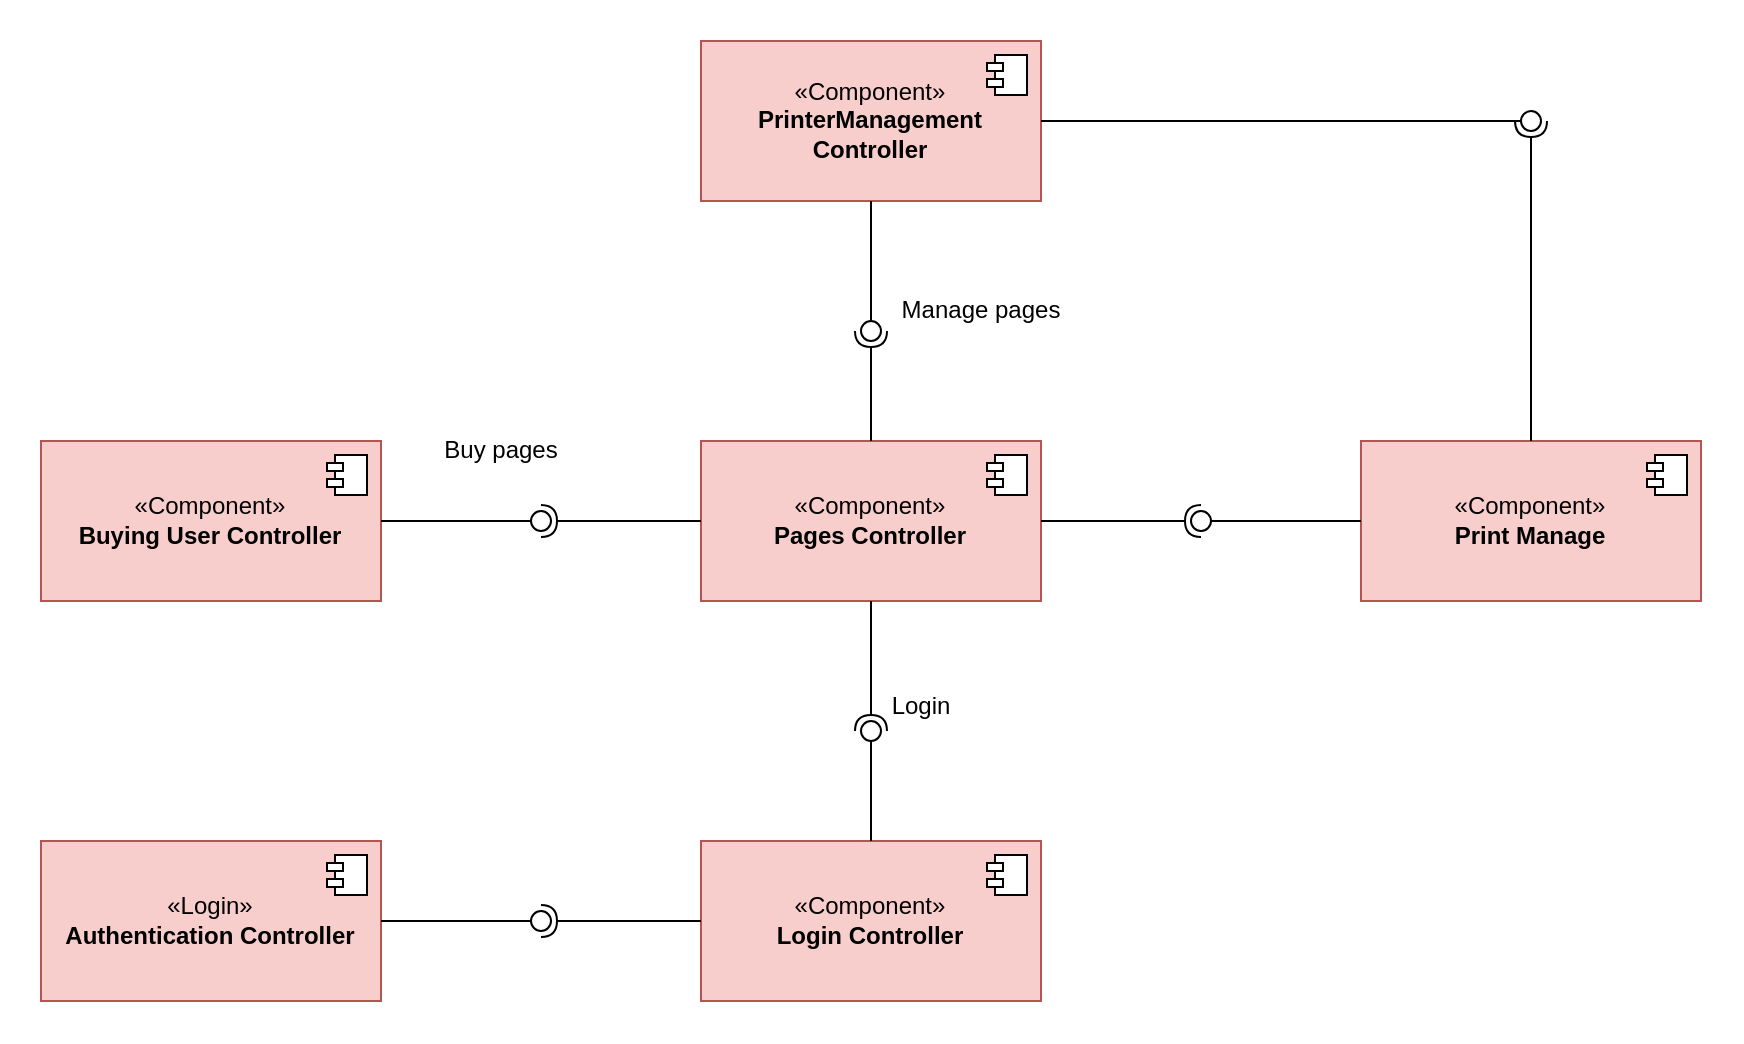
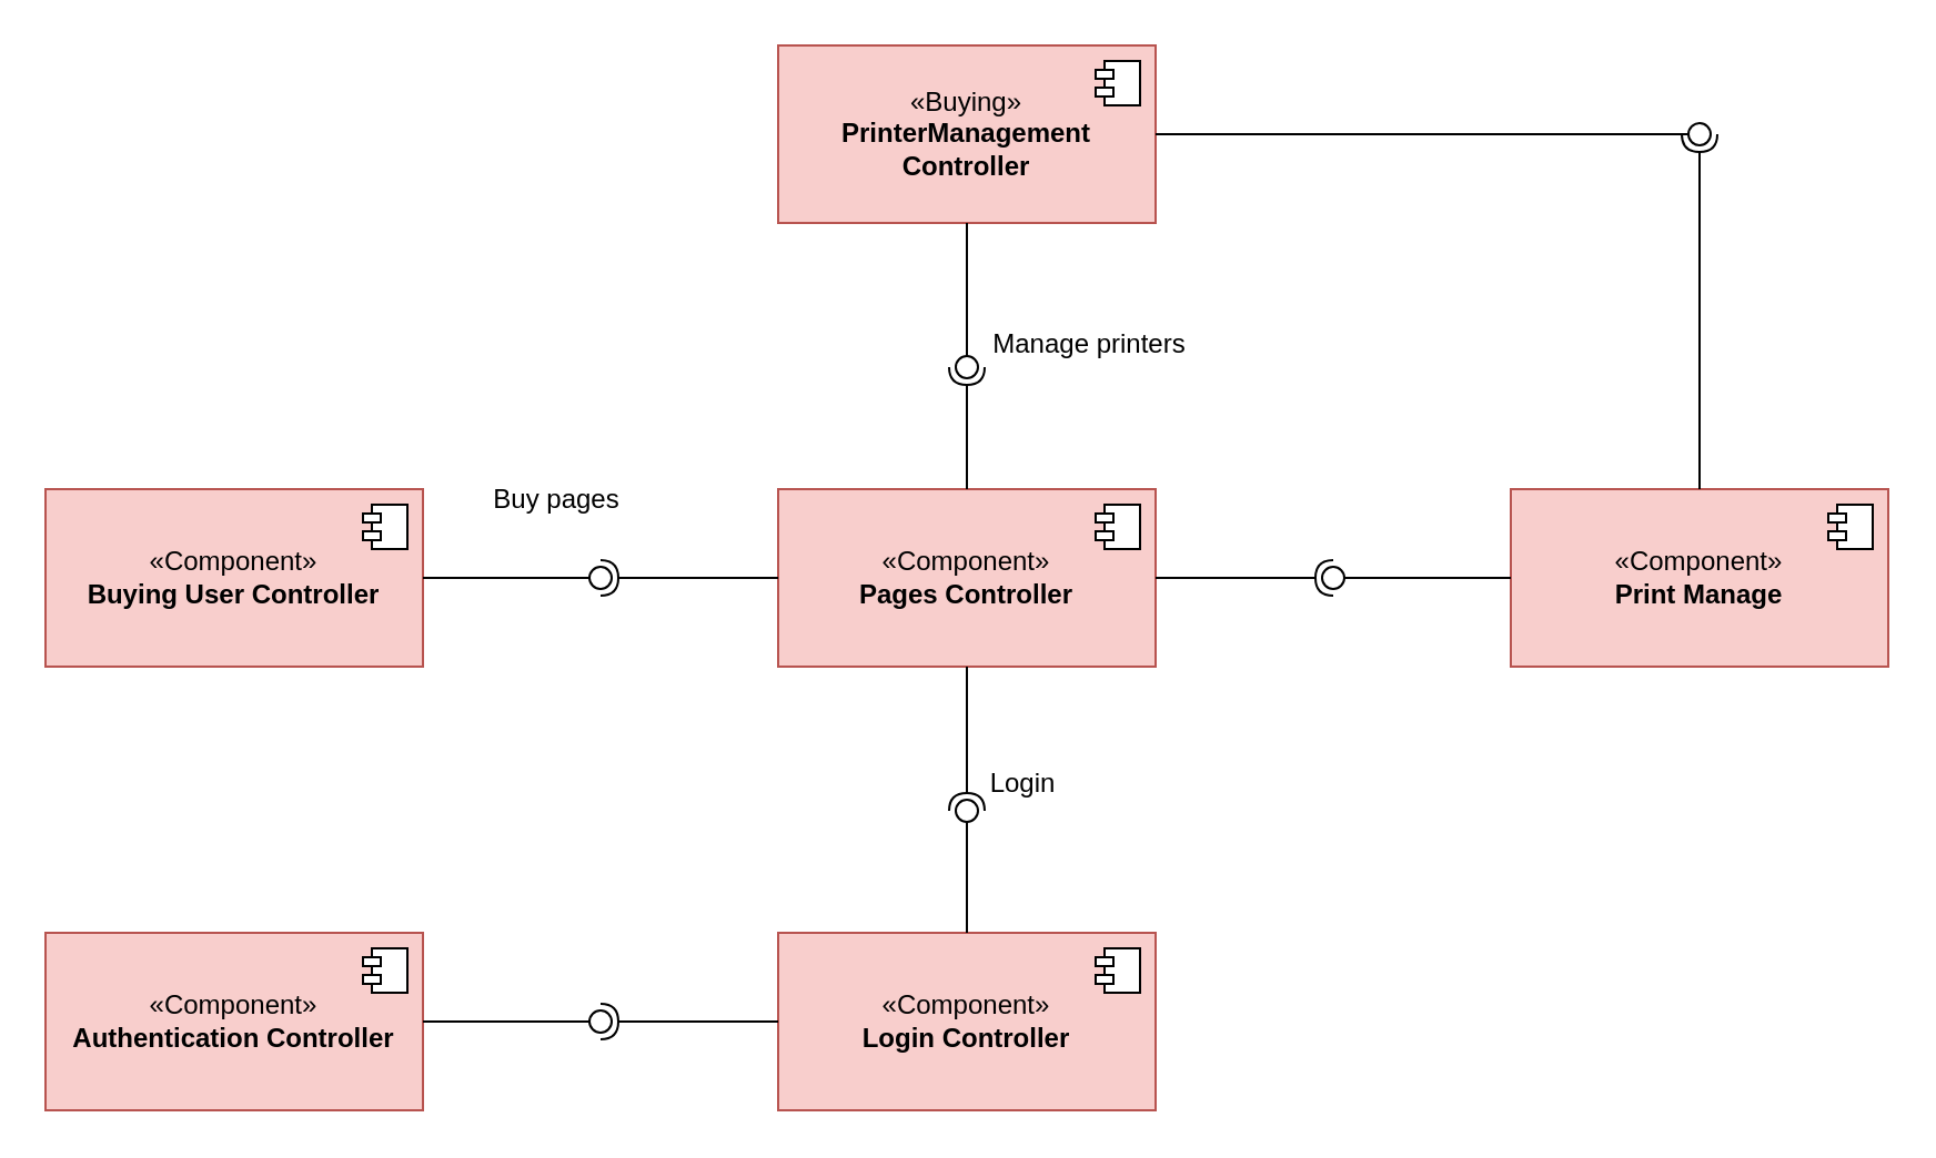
- <mxCell id="8" value="«Component»&lt;br&gt;&lt;b&gt;PrinterManagement Controller&lt;/b&gt;" style="html=1;dropTarget=0;whiteSpace=wrap;fillColor=#f8cecc;strokeColor=#b85450;" vertex="1" parent="1"><mxGeometry x="350" y="20" width="170" height="80" as="geometry" /></mxCell>
+ <mxCell id="8" value="«Buying»&lt;br&gt;&lt;b&gt;PrinterManagement Controller&lt;/b&gt;" style="html=1;dropTarget=0;whiteSpace=wrap;fillColor=#f8cecc;strokeColor=#b85450;" vertex="1" parent="1"><mxGeometry x="350" y="20" width="170" height="80" as="geometry" /></mxCell>
- <mxCell id="31" value="Manage pages" style="text;html=1;align=center;verticalAlign=middle;resizable=0;points=[];autosize=1;strokeColor=none;fillColor=none;" vertex="1" parent="1"><mxGeometry x="435" y="140" width="110" height="30" as="geometry" /></mxCell>
+ <mxCell id="31" value="Manage printers" style="text;html=1;align=center;verticalAlign=middle;resizable=0;points=[];autosize=1;strokeColor=none;fillColor=none;" vertex="1" parent="1"><mxGeometry x="435" y="140" width="110" height="30" as="geometry" /></mxCell>
- <mxCell id="12" value="«Login»&lt;br&gt;&lt;b&gt;Authentication Controller&lt;/b&gt;" style="html=1;dropTarget=0;whiteSpace=wrap;fillColor=#f8cecc;strokeColor=#b85450;" vertex="1" parent="1"><mxGeometry x="20" y="420" width="170" height="80" as="geometry" /></mxCell>
+ <mxCell id="12" value="«Component»&lt;br&gt;&lt;b&gt;Authentication Controller&lt;/b&gt;" style="html=1;dropTarget=0;whiteSpace=wrap;fillColor=#f8cecc;strokeColor=#b85450;" vertex="1" parent="1"><mxGeometry x="20" y="420" width="170" height="80" as="geometry" /></mxCell>
